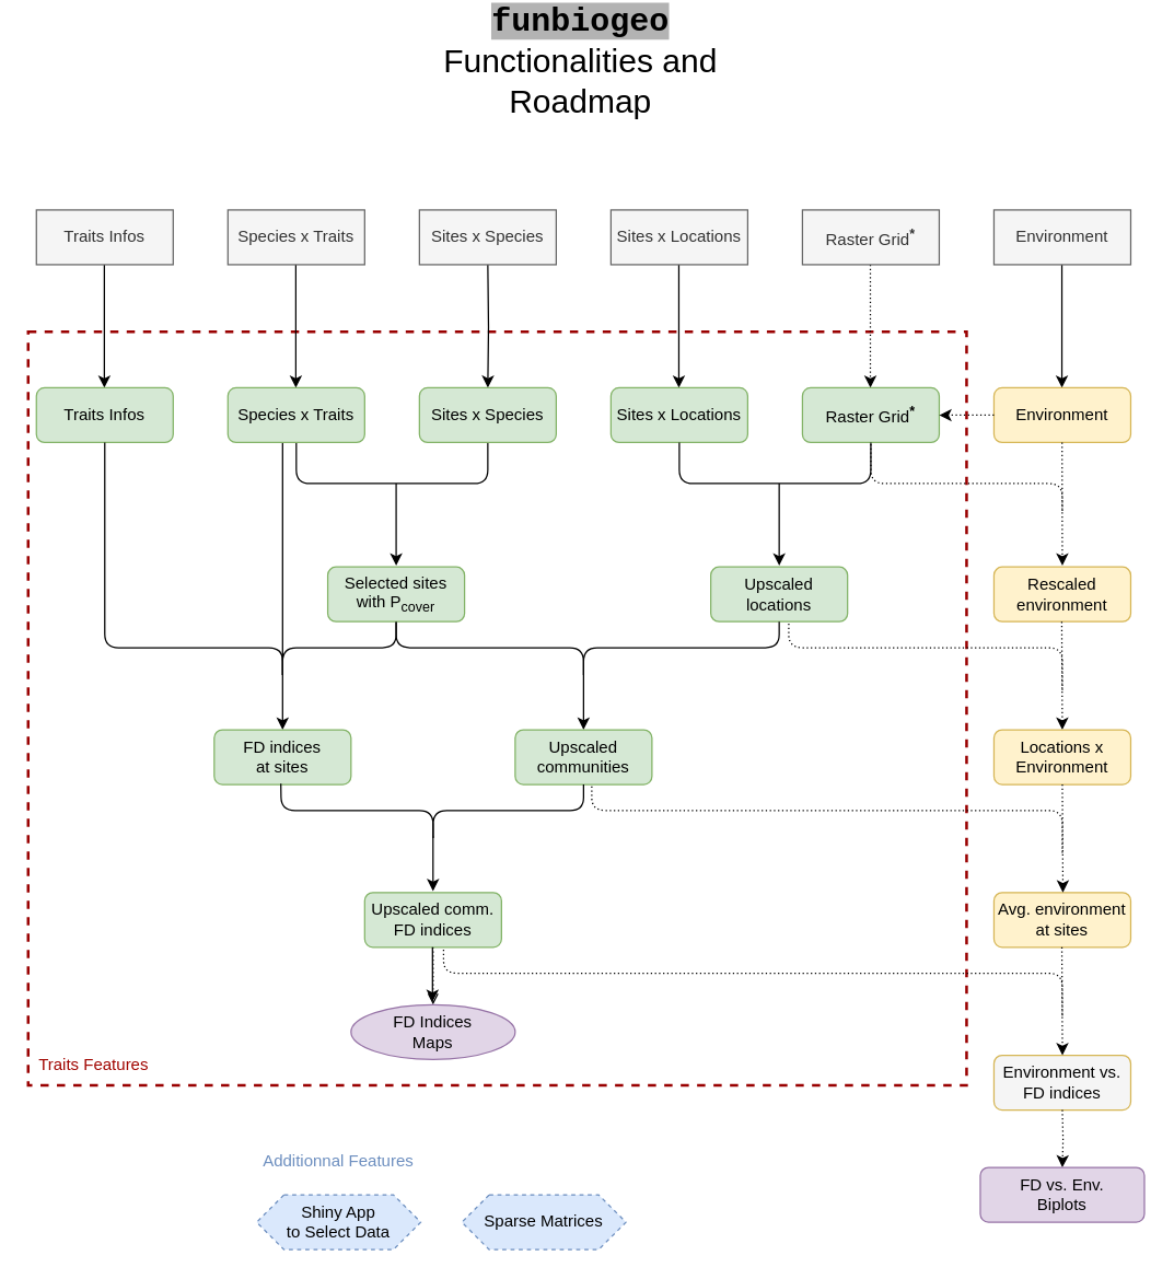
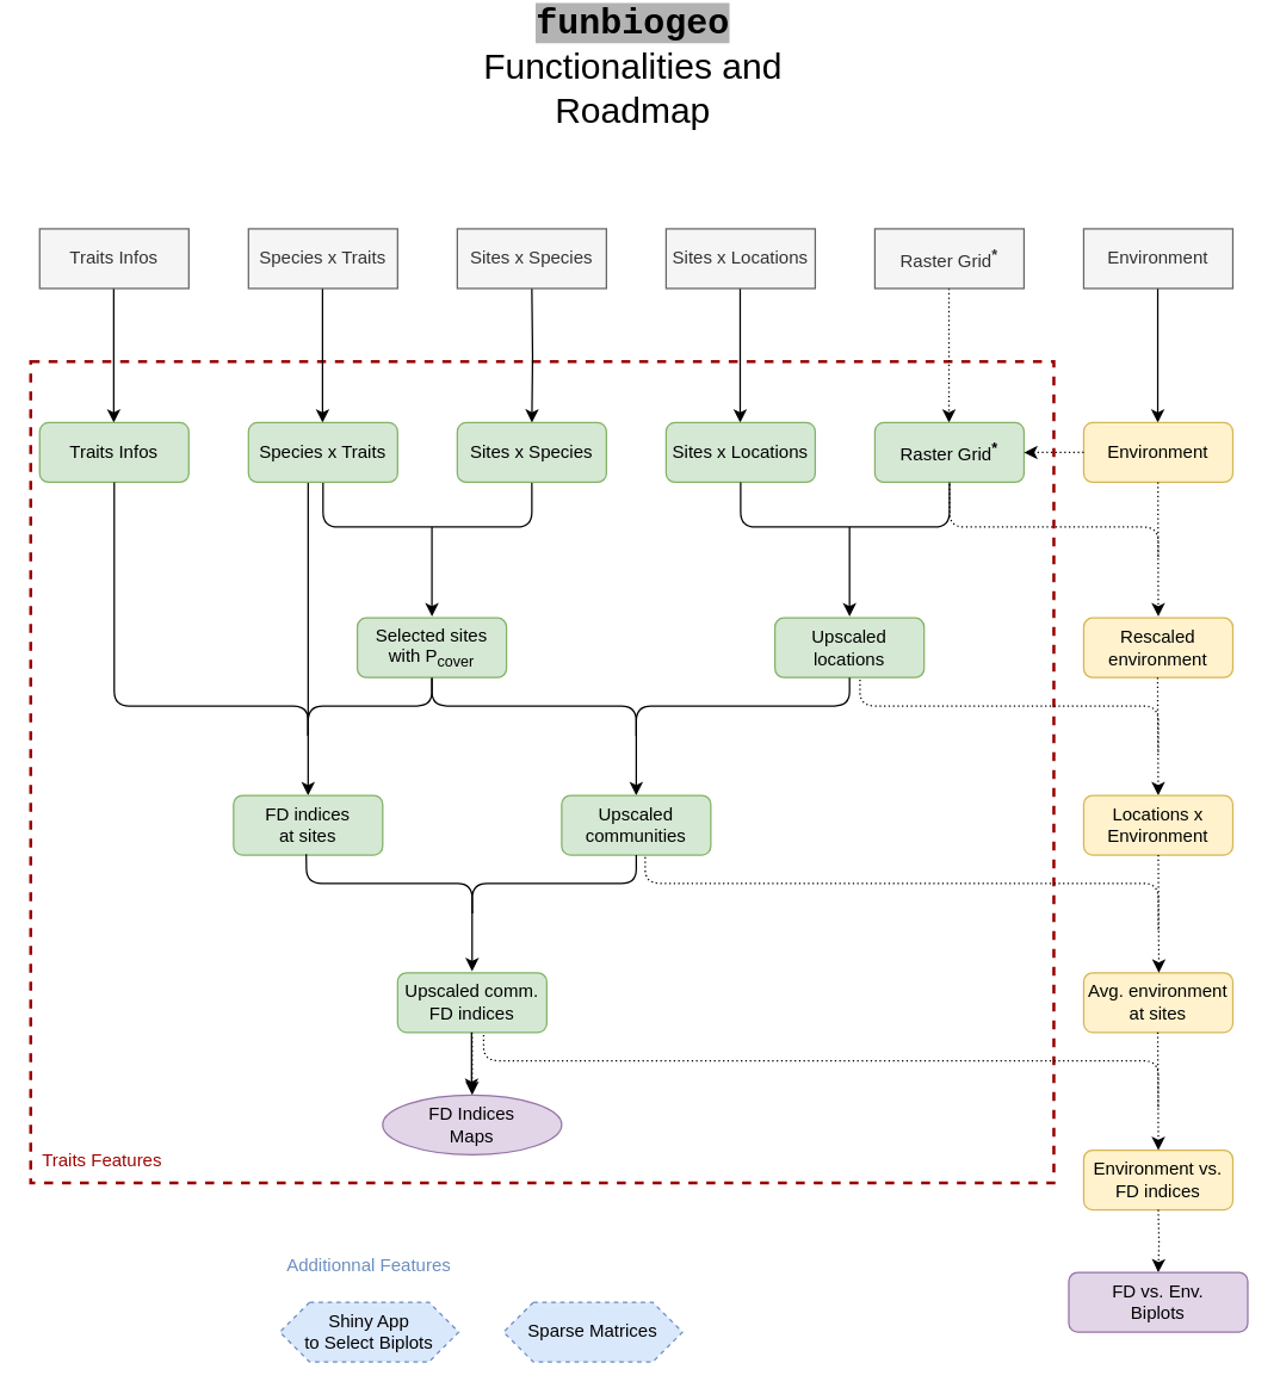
- <mxCell id="39" value="" style="edgeStyle=orthogonalEdgeStyle;rounded=0;orthogonalLoop=1;jettySize=auto;html=1;dashed=1;dashPattern=1 2;endArrow=open;" edge="1" parent="1" source="40" target="42"><mxGeometry relative="1" as="geometry" /></mxCell>
+ <mxCell id="39" value="" style="edgeStyle=orthogonalEdgeStyle;rounded=0;orthogonalLoop=1;jettySize=auto;html=1;dashed=1;dashPattern=1 2;" edge="1" parent="1" source="40" target="42"><mxGeometry relative="1" as="geometry" /></mxCell>
- <mxCell id="52" value="Environment vs. FD indices" style="rounded=1;whiteSpace=wrap;html=1;fillColor=#f5f5f5;strokeColor=#d6b656;" vertex="1" parent="1"><mxGeometry x="726" y="757" width="100" height="40" as="geometry" /></mxCell>
+ <mxCell id="52" value="Environment vs. FD indices" style="rounded=1;whiteSpace=wrap;html=1;fillColor=#fff2cc;strokeColor=#d6b656;" vertex="1" parent="1"><mxGeometry x="726" y="757" width="100" height="40" as="geometry" /></mxCell>
- <mxCell id="60" value="&lt;span style=&quot;color: rgb(0 , 0 , 0)&quot;&gt;Shiny App&lt;br&gt;to Select Data&lt;/span&gt;" style="shape=hexagon;perimeter=hexagonPerimeter2;whiteSpace=wrap;html=1;fixedSize=1;fillColor=#dae8fc;strokeColor=#6c8ebf;dashed=1;" vertex="1" parent="59"><mxGeometry x="151" width="120" height="40" as="geometry" /></mxCell>
+ <mxCell id="60" value="&lt;span style=&quot;color: rgb(0 , 0 , 0)&quot;&gt;Shiny App&lt;br&gt;to Select Biplots&lt;/span&gt;" style="shape=hexagon;perimeter=hexagonPerimeter2;whiteSpace=wrap;html=1;fixedSize=1;fillColor=#dae8fc;strokeColor=#6c8ebf;dashed=1;" vertex="1" parent="59"><mxGeometry x="151" width="120" height="40" as="geometry" /></mxCell>
